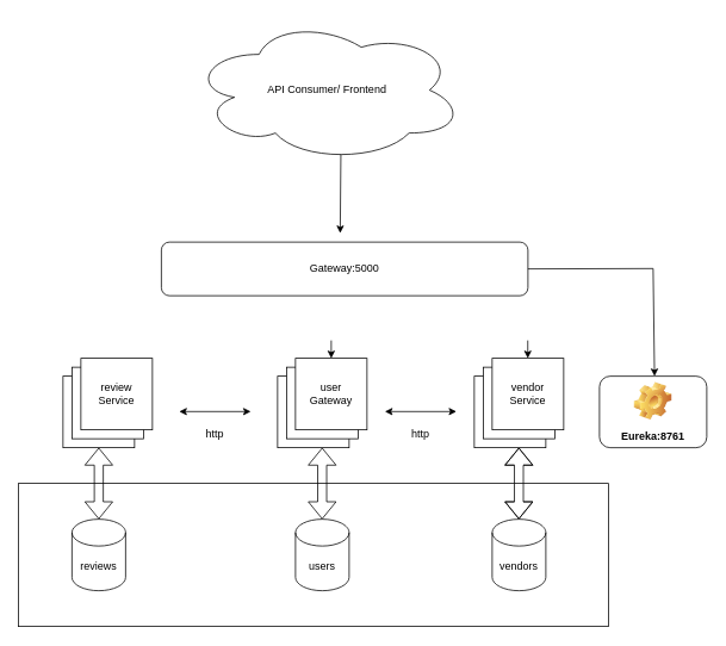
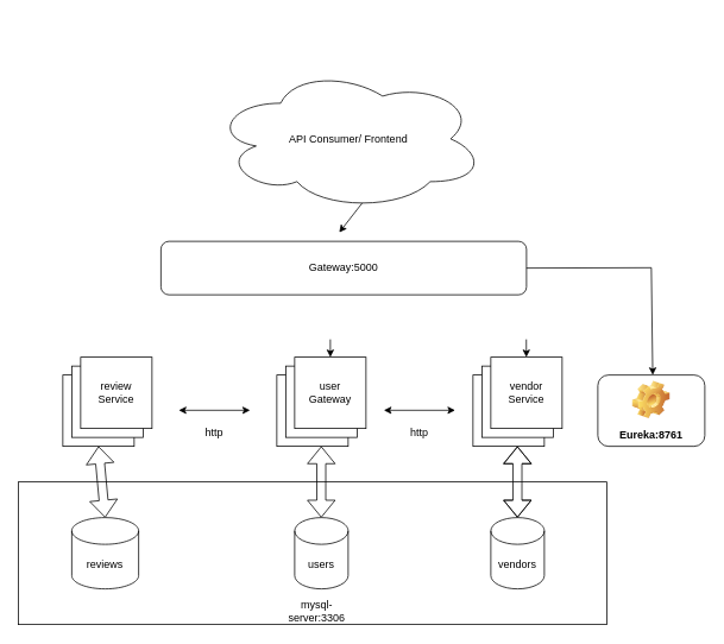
- <mxCell id="2" value="API Consumer/ Frontend" style="ellipse;shape=cloud;whiteSpace=wrap;html=1;" vertex="1" parent="1"><mxGeometry x="213" width="305" height="160" as="geometry" y="20" /></mxCell>
+ <mxCell id="2" value="API Consumer/ Frontend" style="ellipse;shape=cloud;whiteSpace=wrap;html=1;" vertex="1" parent="1"><mxGeometry x="238" y="75" width="305" height="160" as="geometry" /></mxCell>
- <mxCell id="19" value="reviews" style="shape=cylinder3;whiteSpace=wrap;html=1;boundedLbl=1;backgroundOutline=1;size=15;" vertex="1" parent="1"><mxGeometry x="80" y="580" width="60" height="80" as="geometry" /></mxCell>
+ <mxCell id="19" value="reviews" style="shape=cylinder3;whiteSpace=wrap;html=1;boundedLbl=1;backgroundOutline=1;size=15;" vertex="1" parent="1"><mxGeometry x="80" y="580" width="75" height="80" as="geometry" /></mxCell>
+ <mxCell id="25" value="mysql-server:3306" style="text;html=1;strokeColor=none;fillColor=none;align=center;verticalAlign=middle;whiteSpace=wrap;rounded=0;" vertex="1" parent="1"><mxGeometry x="310" y="670" width="90" height="30" as="geometry" /></mxCell>
